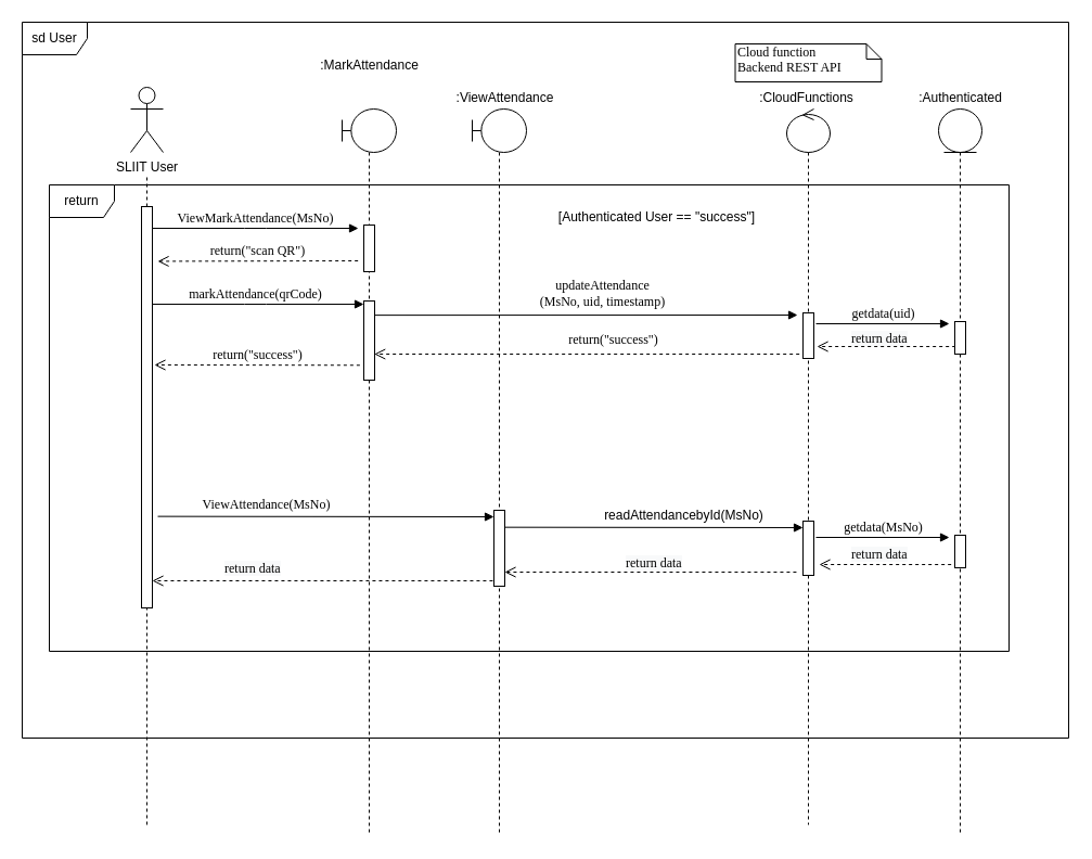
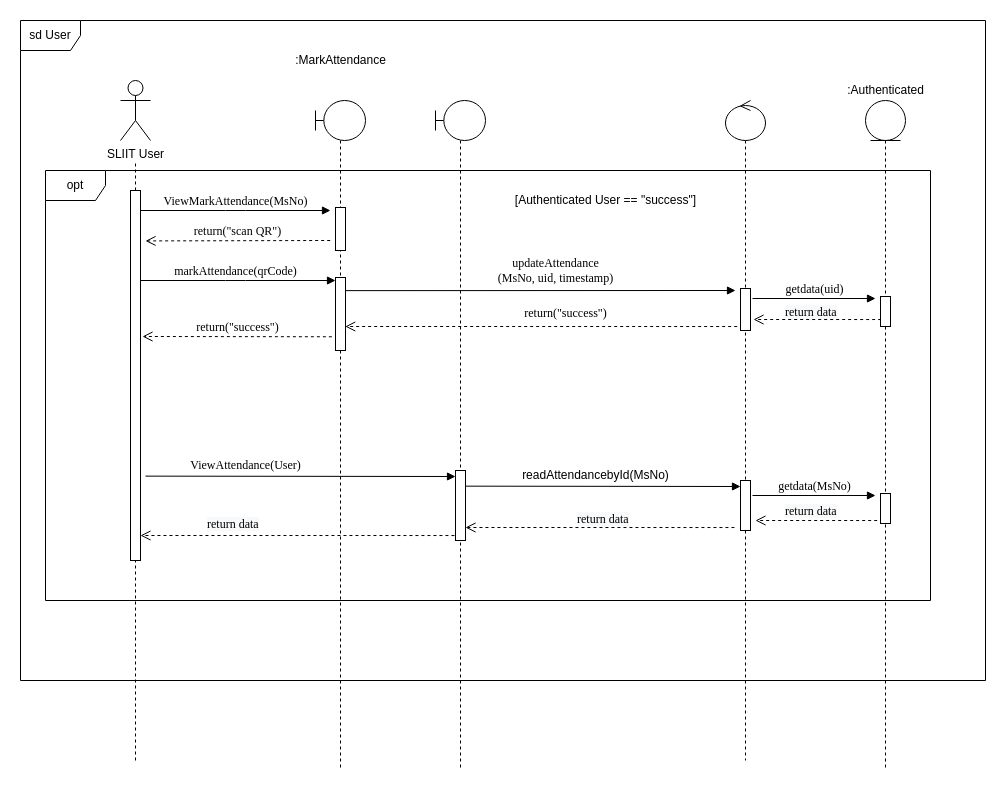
- <mxCell id="7" value="Cloud function&lt;br&gt;Backend REST API" style="shape=note;whiteSpace=wrap;html=1;size=14;verticalAlign=top;align=left;spacingTop=-6;rounded=0;shadow=0;comic=0;labelBackgroundColor=none;strokeWidth=1;fontFamily=Verdana;fontSize=12" parent="2" vertex="1"><mxGeometry x="657.5" y="20" width="135" height="35" as="geometry" /></mxCell>
- <mxCell id="45" value=":ViewAttendance" style="text;html=1;align=center;verticalAlign=middle;resizable=0;points=[];autosize=1;strokeColor=none;fillColor=none;" vertex="1" parent="1"><mxGeometry x="410" y="80" width="110" height="20" as="geometry" /></mxCell>
- <mxCell id="42" value=":CloudFunctions" style="text;html=1;align=center;verticalAlign=middle;resizable=0;points=[];autosize=1;strokeColor=none;fillColor=none;" vertex="1" parent="1"><mxGeometry x="692.5" y="80" width="100" height="20" as="geometry" /></mxCell>
- <mxCell id="4" value="return" style="shape=umlFrame;whiteSpace=wrap;html=1;strokeWidth=1;" vertex="1" parent="3"><mxGeometry width="885" height="430.0" as="geometry" /></mxCell>
+ <mxCell id="4" value="opt" style="shape=umlFrame;whiteSpace=wrap;html=1;strokeWidth=1;" vertex="1" parent="3"><mxGeometry width="885" height="430.0" as="geometry" /></mxCell>
- <mxCell id="18" value="&lt;span style=&quot;font-family: &amp;#34;verdana&amp;#34;&quot;&gt;ViewAttendance(MsNo)&lt;/span&gt;" style="text;html=1;align=center;verticalAlign=middle;resizable=0;points=[];autosize=1;strokeColor=none;fillColor=none;" vertex="1" parent="2"><mxGeometry x="145" y="435" width="160" height="20" as="geometry" /></mxCell>
+ <mxCell id="18" value="&lt;span style=&quot;font-family: &amp;#34;verdana&amp;#34;&quot;&gt;ViewAttendance(User)&lt;/span&gt;" style="text;html=1;align=center;verticalAlign=middle;resizable=0;points=[];autosize=1;strokeColor=none;fillColor=none;" vertex="1" parent="2"><mxGeometry x="145" y="435" width="160" height="20" as="geometry" /></mxCell>
- <mxCell id="19" value="readAttendancebyId(MsNo)" style="text;html=1;align=center;verticalAlign=middle;resizable=0;points=[];autosize=1;strokeColor=none;fillColor=none;" vertex="1" parent="2"><mxGeometry x="530" y="445" width="160" height="20" as="geometry" /></mxCell>
+ <mxCell id="19" value="readAttendancebyId(MsNo)" style="text;html=1;align=center;verticalAlign=middle;resizable=0;points=[];autosize=1;strokeColor=none;fillColor=none;" vertex="1" parent="2"><mxGeometry x="495" y="445" width="160" height="20" as="geometry" /></mxCell>
